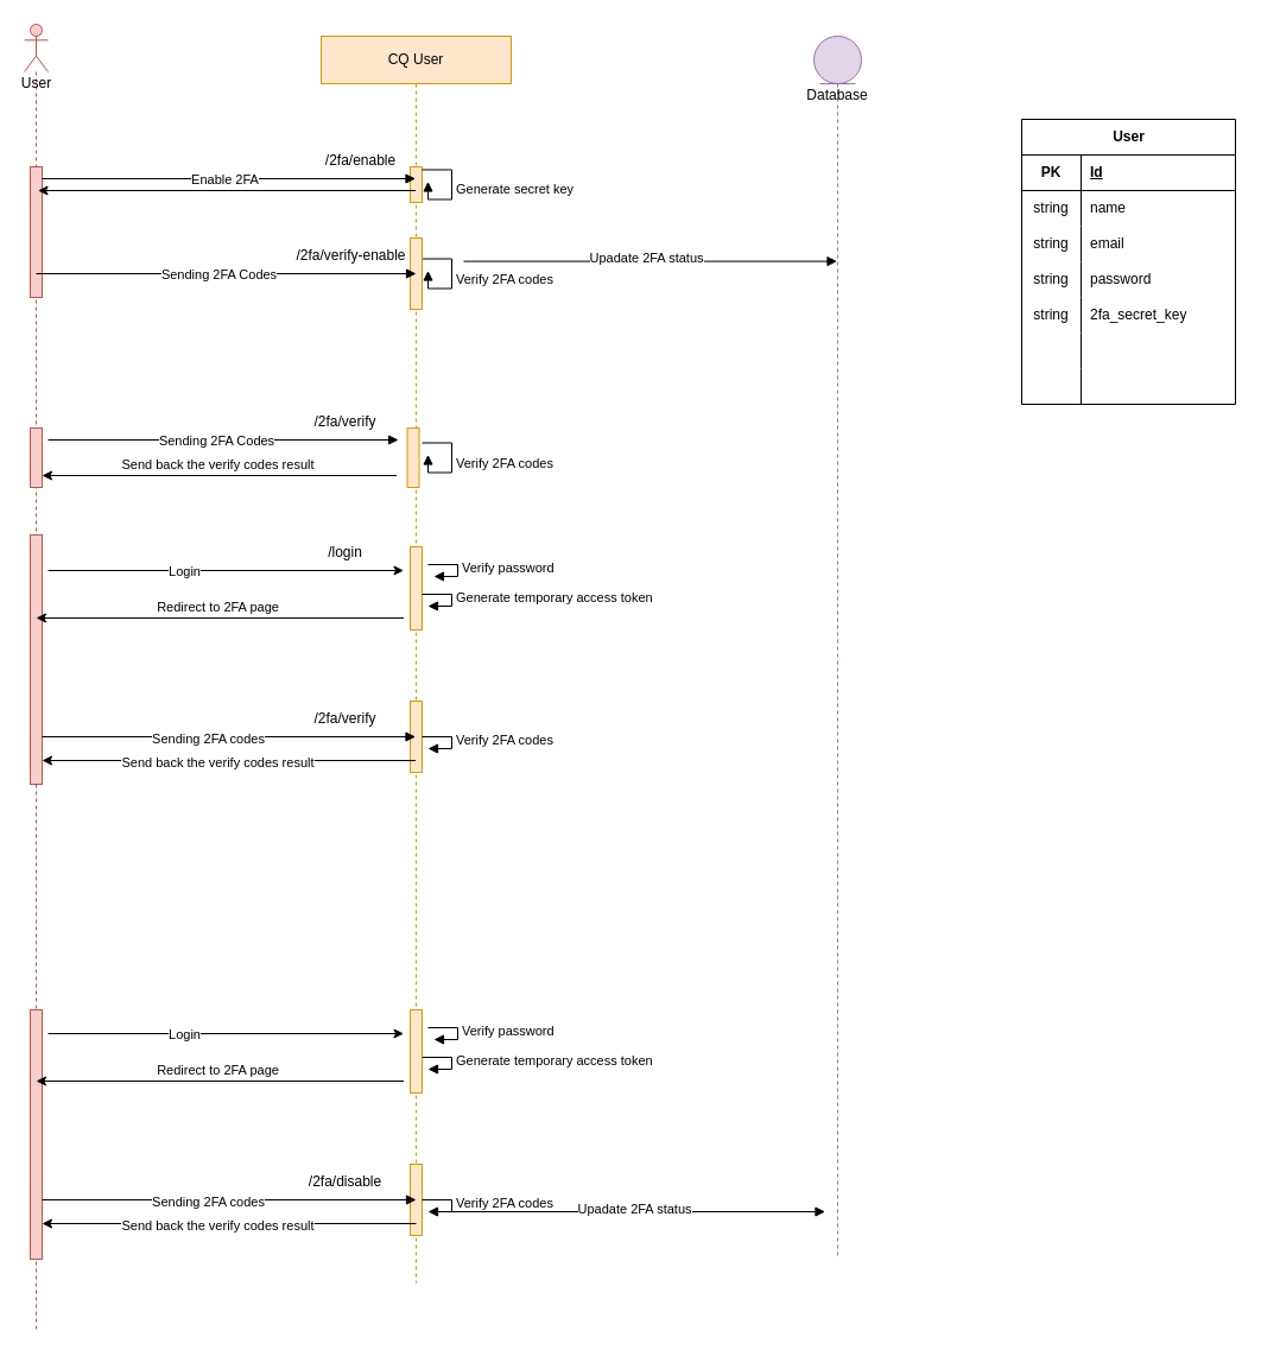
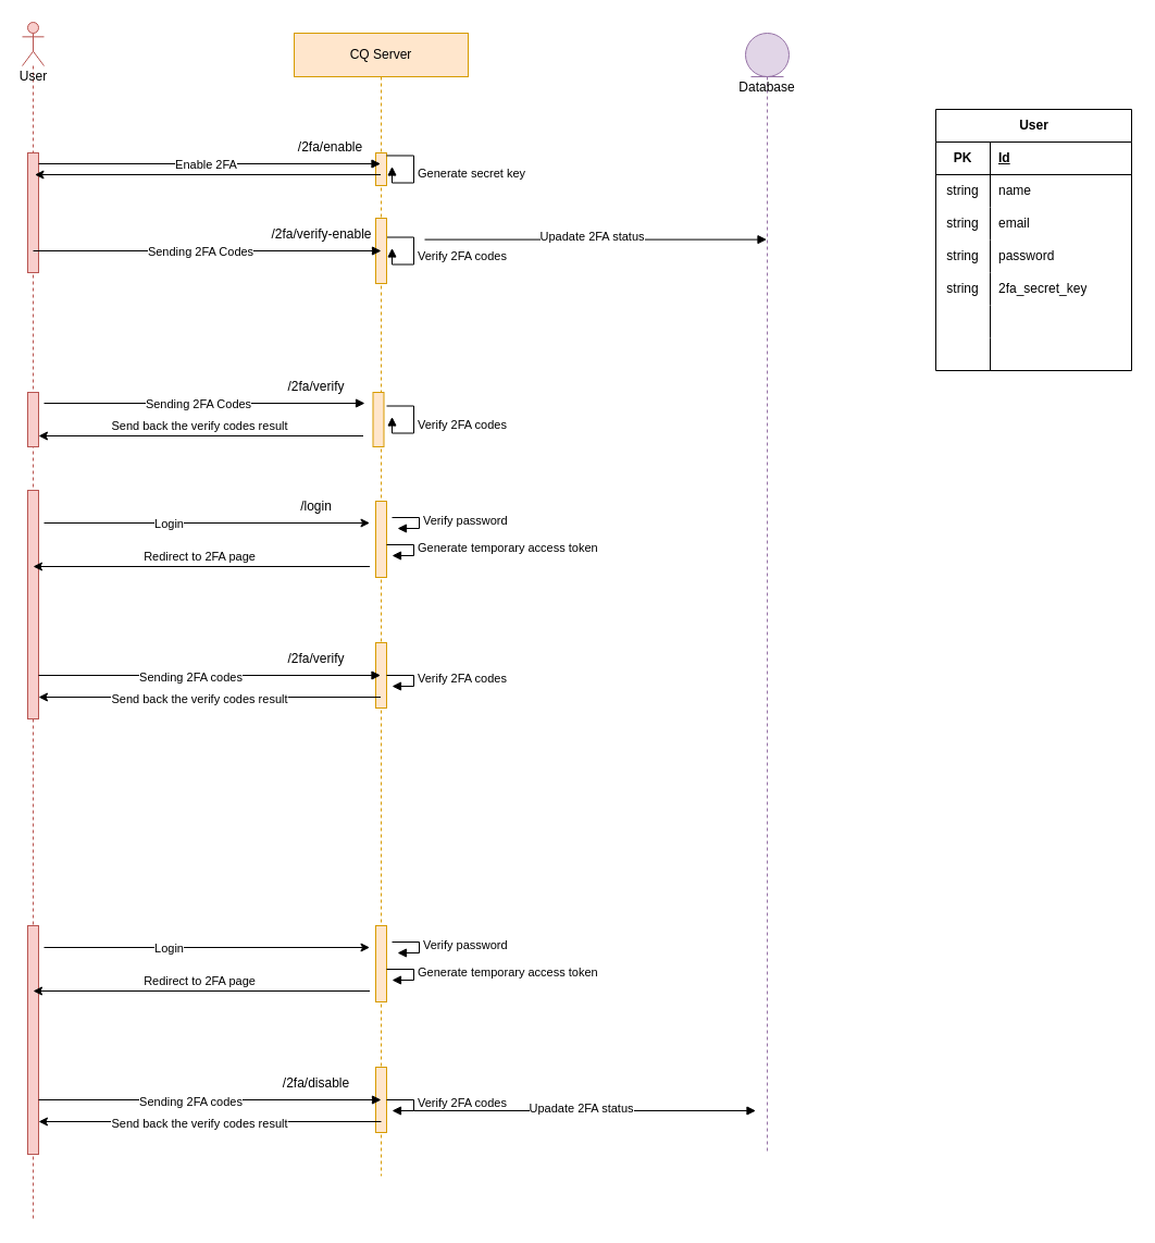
- <mxCell id="7" value="CQ User" style="shape=umlLifeline;perimeter=lifelinePerimeter;whiteSpace=wrap;html=1;container=1;collapsible=0;recursiveResize=0;outlineConnect=0;fillColor=#ffe6cc;strokeColor=#d79b00;" vertex="1" parent="1"><mxGeometry x="270" y="30" width="160" height="1050" as="geometry" /></mxCell>
+ <mxCell id="7" value="CQ Server" style="shape=umlLifeline;perimeter=lifelinePerimeter;whiteSpace=wrap;html=1;container=1;collapsible=0;recursiveResize=0;outlineConnect=0;fillColor=#ffe6cc;strokeColor=#d79b00;" vertex="1" parent="1"><mxGeometry x="270" y="30" width="160" height="1050" as="geometry" /></mxCell>
